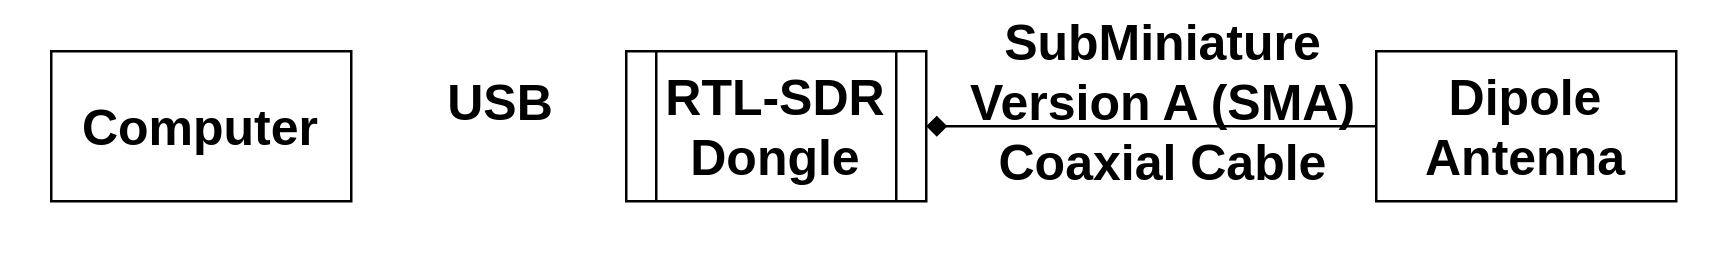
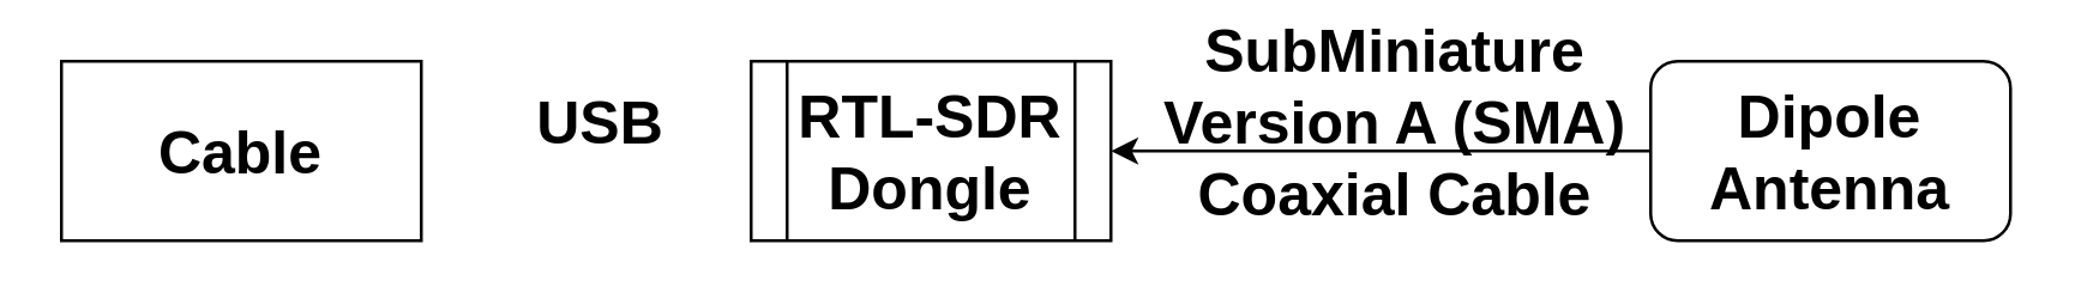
- <mxCell id="3" value="&lt;b&gt;&lt;font style=&quot;font-size: 20px&quot;&gt;Computer&lt;/font&gt;&lt;/b&gt;" style="rounded=0;whiteSpace=wrap;html=1;" vertex="1" parent="1"><mxGeometry x="20" y="20" width="120" height="60" as="geometry" /></mxCell>
+ <mxCell id="3" value="&lt;b&gt;&lt;font style=&quot;font-size: 20px&quot;&gt;Cable&lt;/font&gt;&lt;/b&gt;" style="rounded=0;whiteSpace=wrap;html=1;" vertex="1" parent="1"><mxGeometry x="20" y="20" width="120" height="60" as="geometry" /></mxCell>
- <mxCell id="5" value="" style="endArrow=diamond;html=1;exitX=0;exitY=0.5;exitDx=0;exitDy=0;entryX=1;entryY=0.5;entryDx=0;entryDy=0;" edge="1" parent="1" source="4" target="2"><mxGeometry width="50" height="50" relative="1" as="geometry"><mxPoint x="200" y="190" as="sourcePoint" /><mxPoint x="250" y="140" as="targetPoint" /></mxGeometry></mxCell>
+ <mxCell id="5" value="" style="endArrow=classic;html=1;exitX=0;exitY=0.5;exitDx=0;exitDy=0;entryX=1;entryY=0.5;entryDx=0;entryDy=0;" edge="1" parent="1" source="4" target="2"><mxGeometry width="50" height="50" relative="1" as="geometry"><mxPoint x="200" y="190" as="sourcePoint" /><mxPoint x="250" y="140" as="targetPoint" /></mxGeometry></mxCell>
- <mxCell id="4" value="&lt;b&gt;&lt;font style=&quot;font-size: 20px&quot;&gt;Dipole Antenna&lt;/font&gt;&lt;/b&gt;" style="rounded=0;whiteSpace=wrap;html=1;" vertex="1" parent="1"><mxGeometry x="550" y="20" width="120" height="60" as="geometry" /></mxCell>
+ <mxCell id="4" value="&lt;b&gt;&lt;font style=&quot;font-size: 20px&quot;&gt;Dipole Antenna&lt;/font&gt;&lt;/b&gt;" style="whiteSpace=wrap;html=1;rounded=1;" vertex="1" parent="1"><mxGeometry x="550" y="20" width="120" height="60" as="geometry" /></mxCell>
